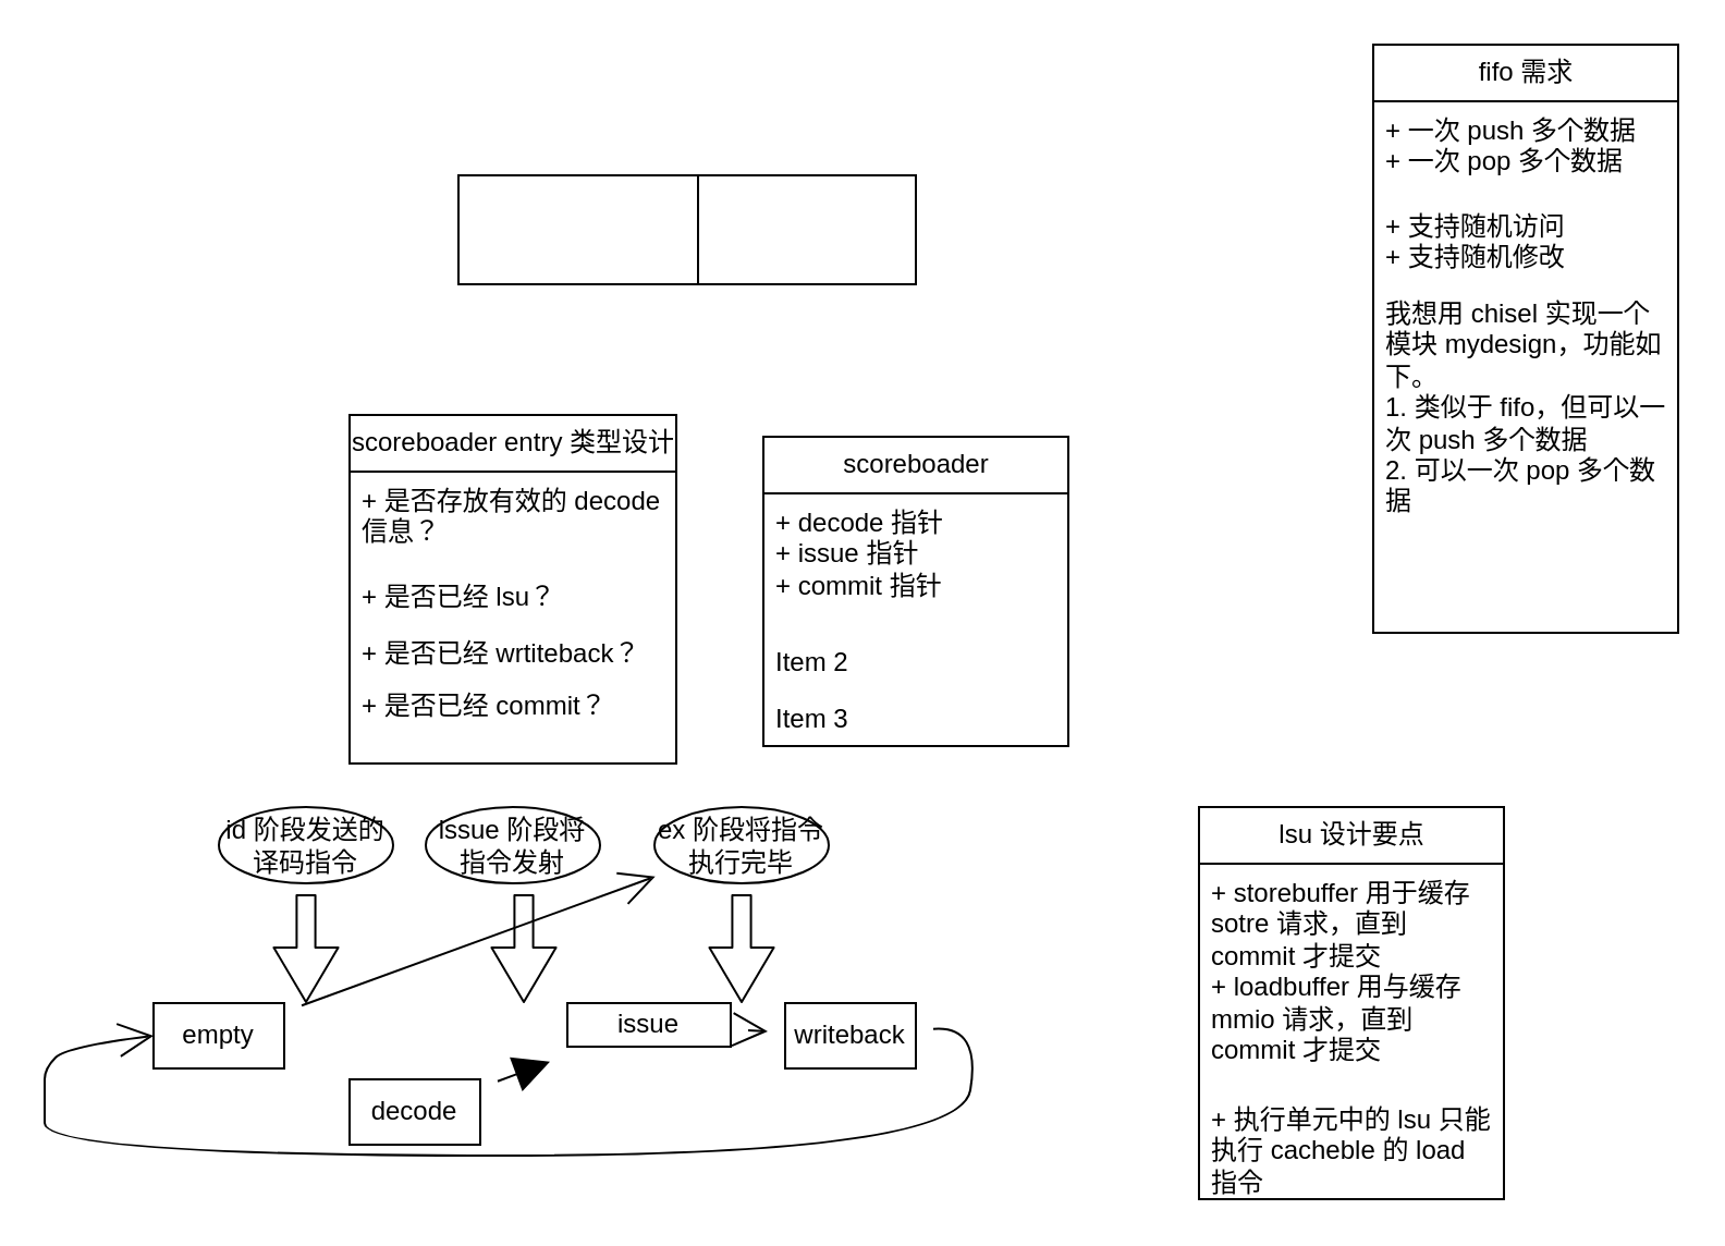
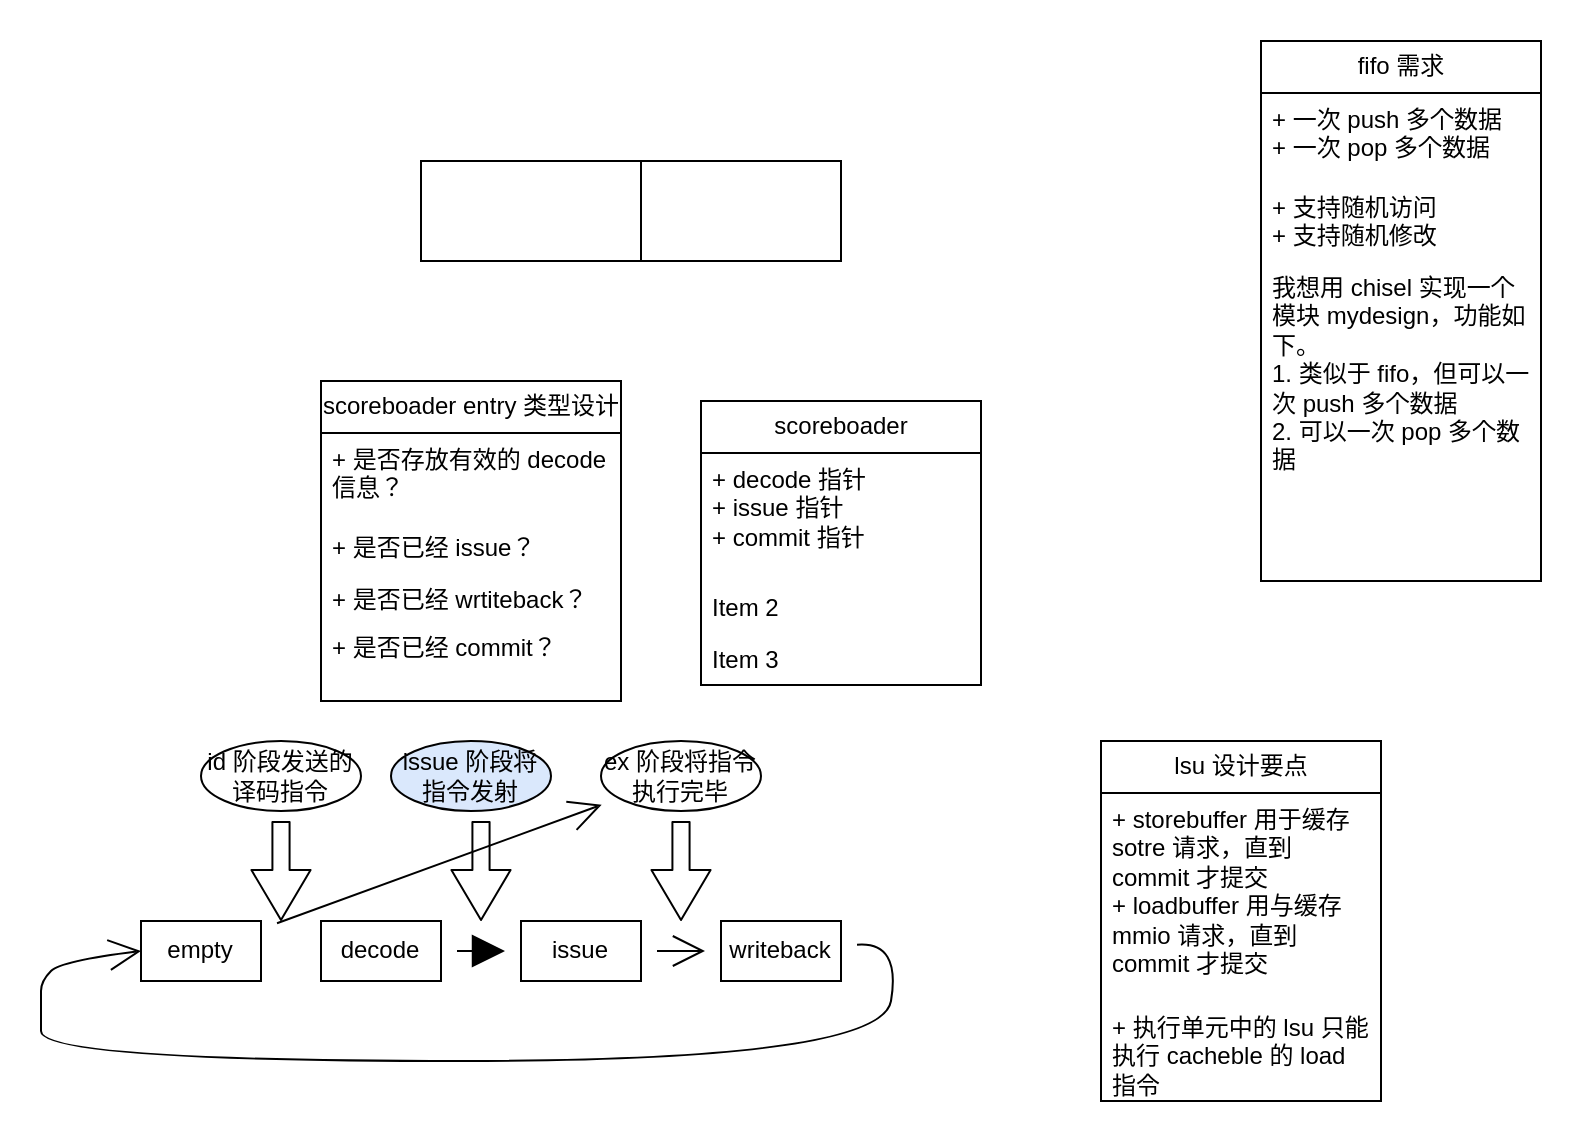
- <mxCell id="14" value="+ 是否已经 lsu？" style="text;strokeColor=none;fillColor=none;align=left;verticalAlign=top;spacingLeft=4;spacingRight=4;overflow=hidden;rotatable=0;points=[[0,0.5],[1,0.5]];portConstraint=eastwest;whiteSpace=wrap;html=1;" vertex="1" parent="12"><mxGeometry y="70" width="150" height="26" as="geometry" /></mxCell>
+ <mxCell id="14" value="+ 是否已经 issue？" style="text;strokeColor=none;fillColor=none;align=left;verticalAlign=top;spacingLeft=4;spacingRight=4;overflow=hidden;rotatable=0;points=[[0,0.5],[1,0.5]];portConstraint=eastwest;whiteSpace=wrap;html=1;" vertex="1" parent="12"><mxGeometry y="70" width="150" height="26" as="geometry" /></mxCell>
- <mxCell id="28" value="issue 阶段将指令发射" style="ellipse;whiteSpace=wrap;html=1;" vertex="1" parent="1"><mxGeometry x="195" y="370" width="80" height="35" as="geometry" /></mxCell>
+ <mxCell id="28" value="issue 阶段将指令发射" style="ellipse;whiteSpace=wrap;html=1;fillColor=#dae8fc;" vertex="1" parent="1"><mxGeometry x="195" y="370" width="80" height="35" as="geometry" /></mxCell>
- <mxCell id="20" value="issue" style="rounded=0;whiteSpace=wrap;html=1;" vertex="1" parent="1"><mxGeometry x="260" y="460" width="75" height="20" as="geometry" /></mxCell>
+ <mxCell id="20" value="issue" style="rounded=0;whiteSpace=wrap;html=1;" vertex="1" parent="1"><mxGeometry x="260" y="460" width="60" height="30" as="geometry" /></mxCell>
- <mxCell id="18" value="decode" style="rounded=0;whiteSpace=wrap;html=1;" vertex="1" parent="1"><mxGeometry x="160" y="495" width="60" height="30" as="geometry" /></mxCell>
+ <mxCell id="18" value="decode" style="rounded=0;whiteSpace=wrap;html=1;" vertex="1" parent="1"><mxGeometry x="160" y="460" width="60" height="30" as="geometry" /></mxCell>
